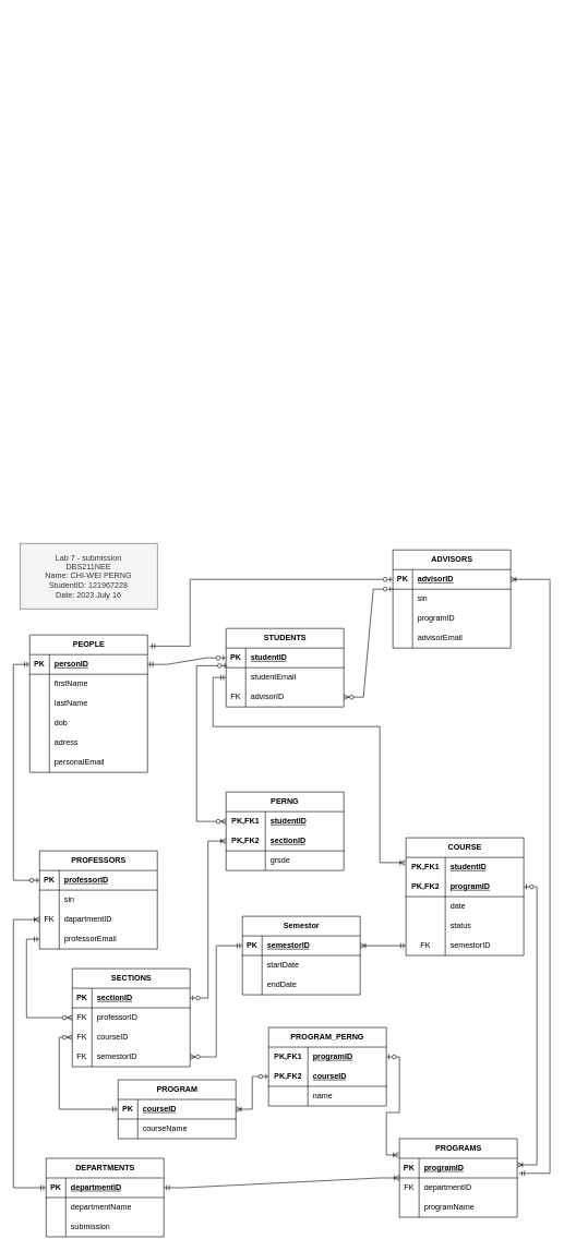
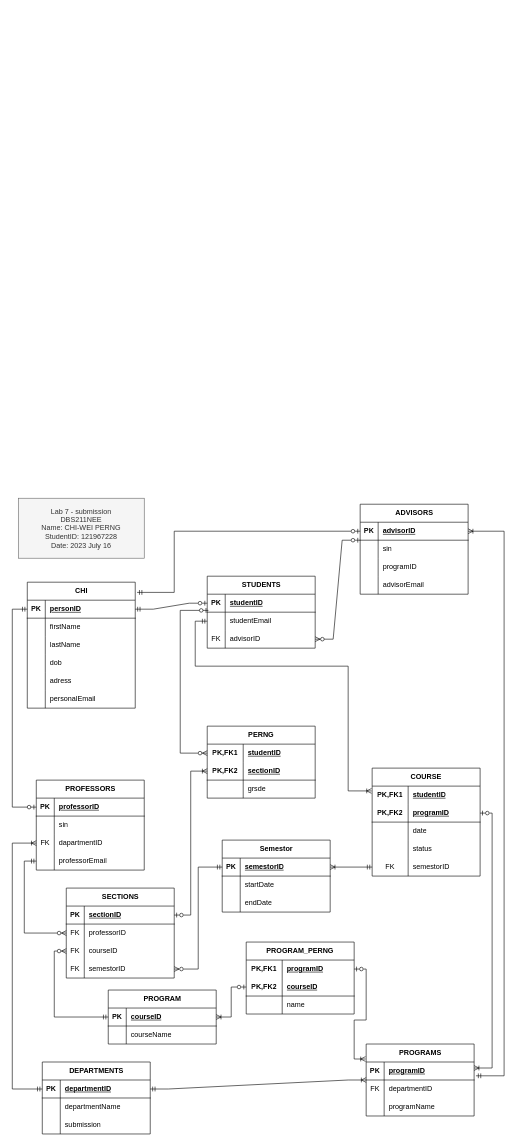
- <mxCell id="2" value="PEOPLE" style="shape=table;startSize=30;container=1;collapsible=1;childLayout=tableLayout;fixedRows=1;rowLines=0;fontStyle=1;align=center;resizeLast=1;html=1;" parent="1" vertex="1"><mxGeometry x="45" y="970" width="180" height="210" as="geometry" /></mxCell>
+ <mxCell id="2" value="CHI" style="shape=table;startSize=30;container=1;collapsible=1;childLayout=tableLayout;fixedRows=1;rowLines=0;fontStyle=1;align=center;resizeLast=1;html=1;" parent="1" vertex="1"><mxGeometry x="45" y="970" width="180" height="210" as="geometry" /></mxCell>
